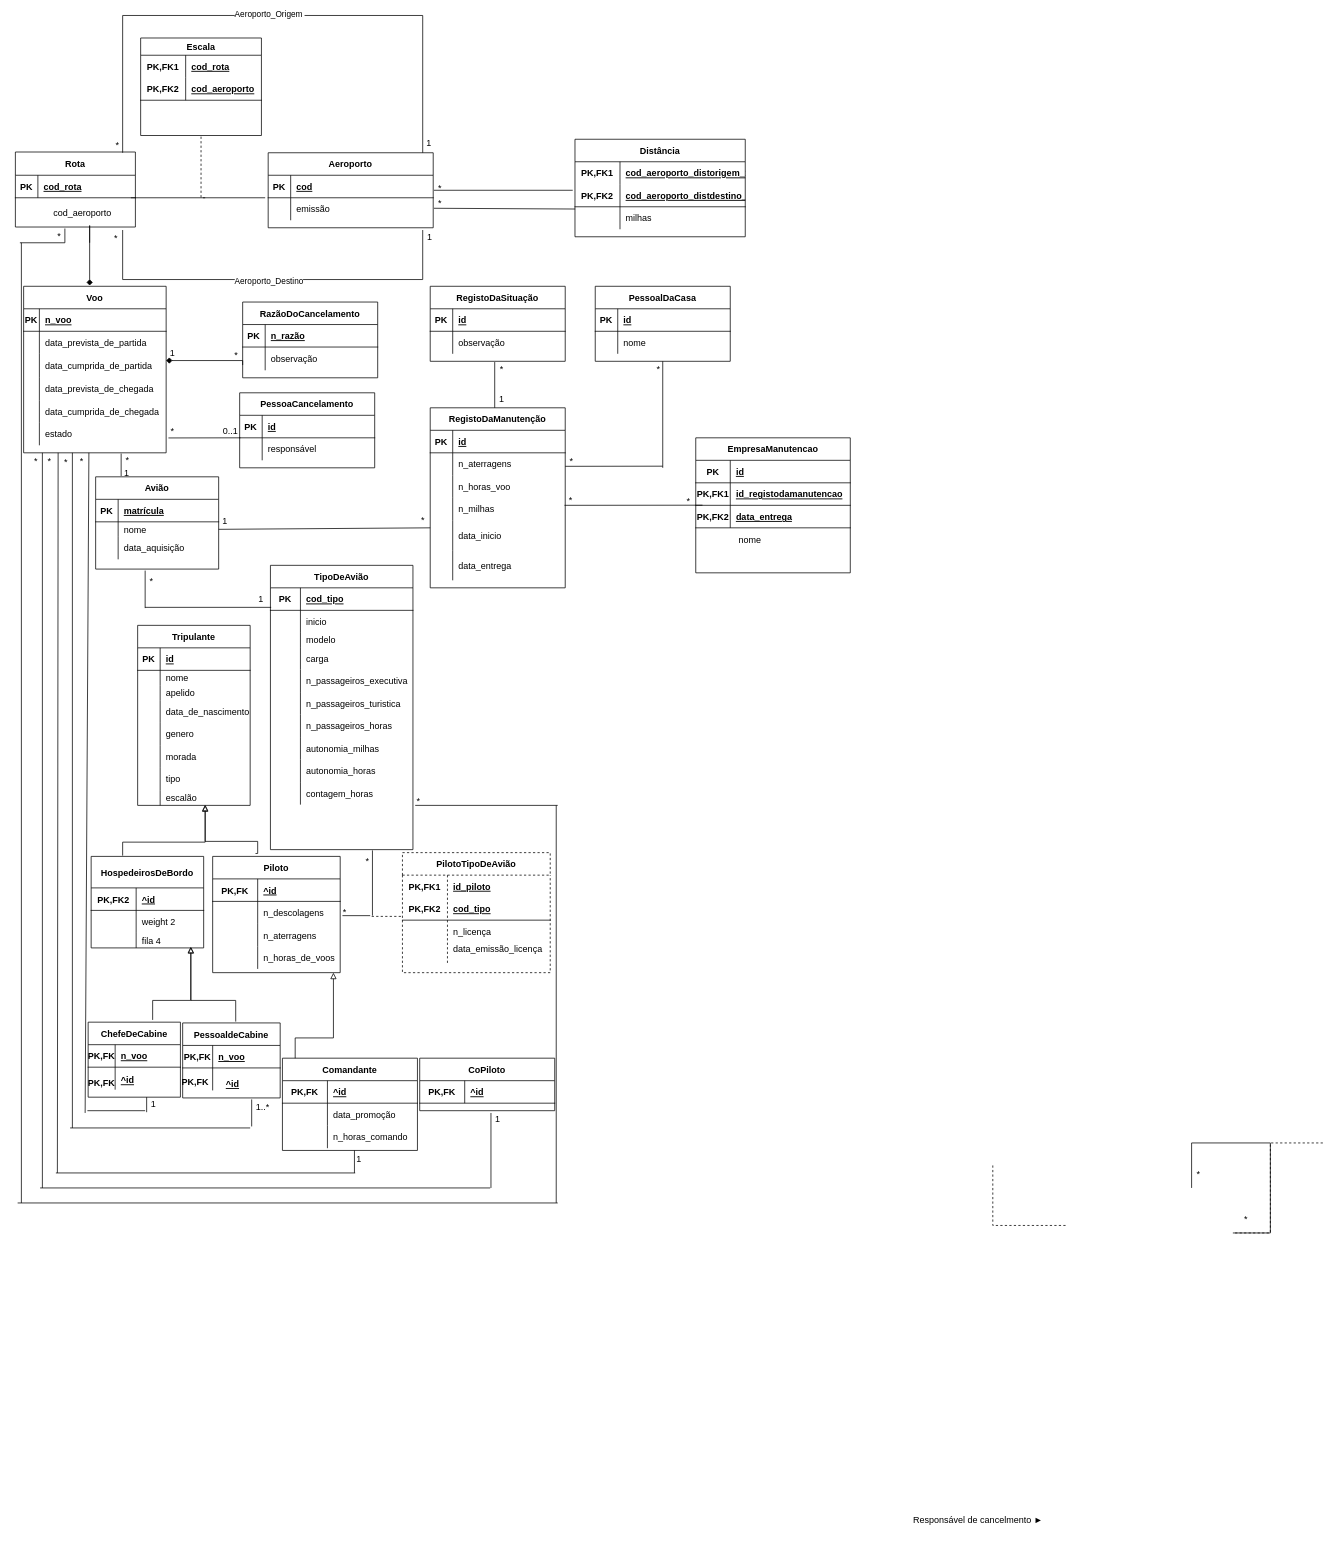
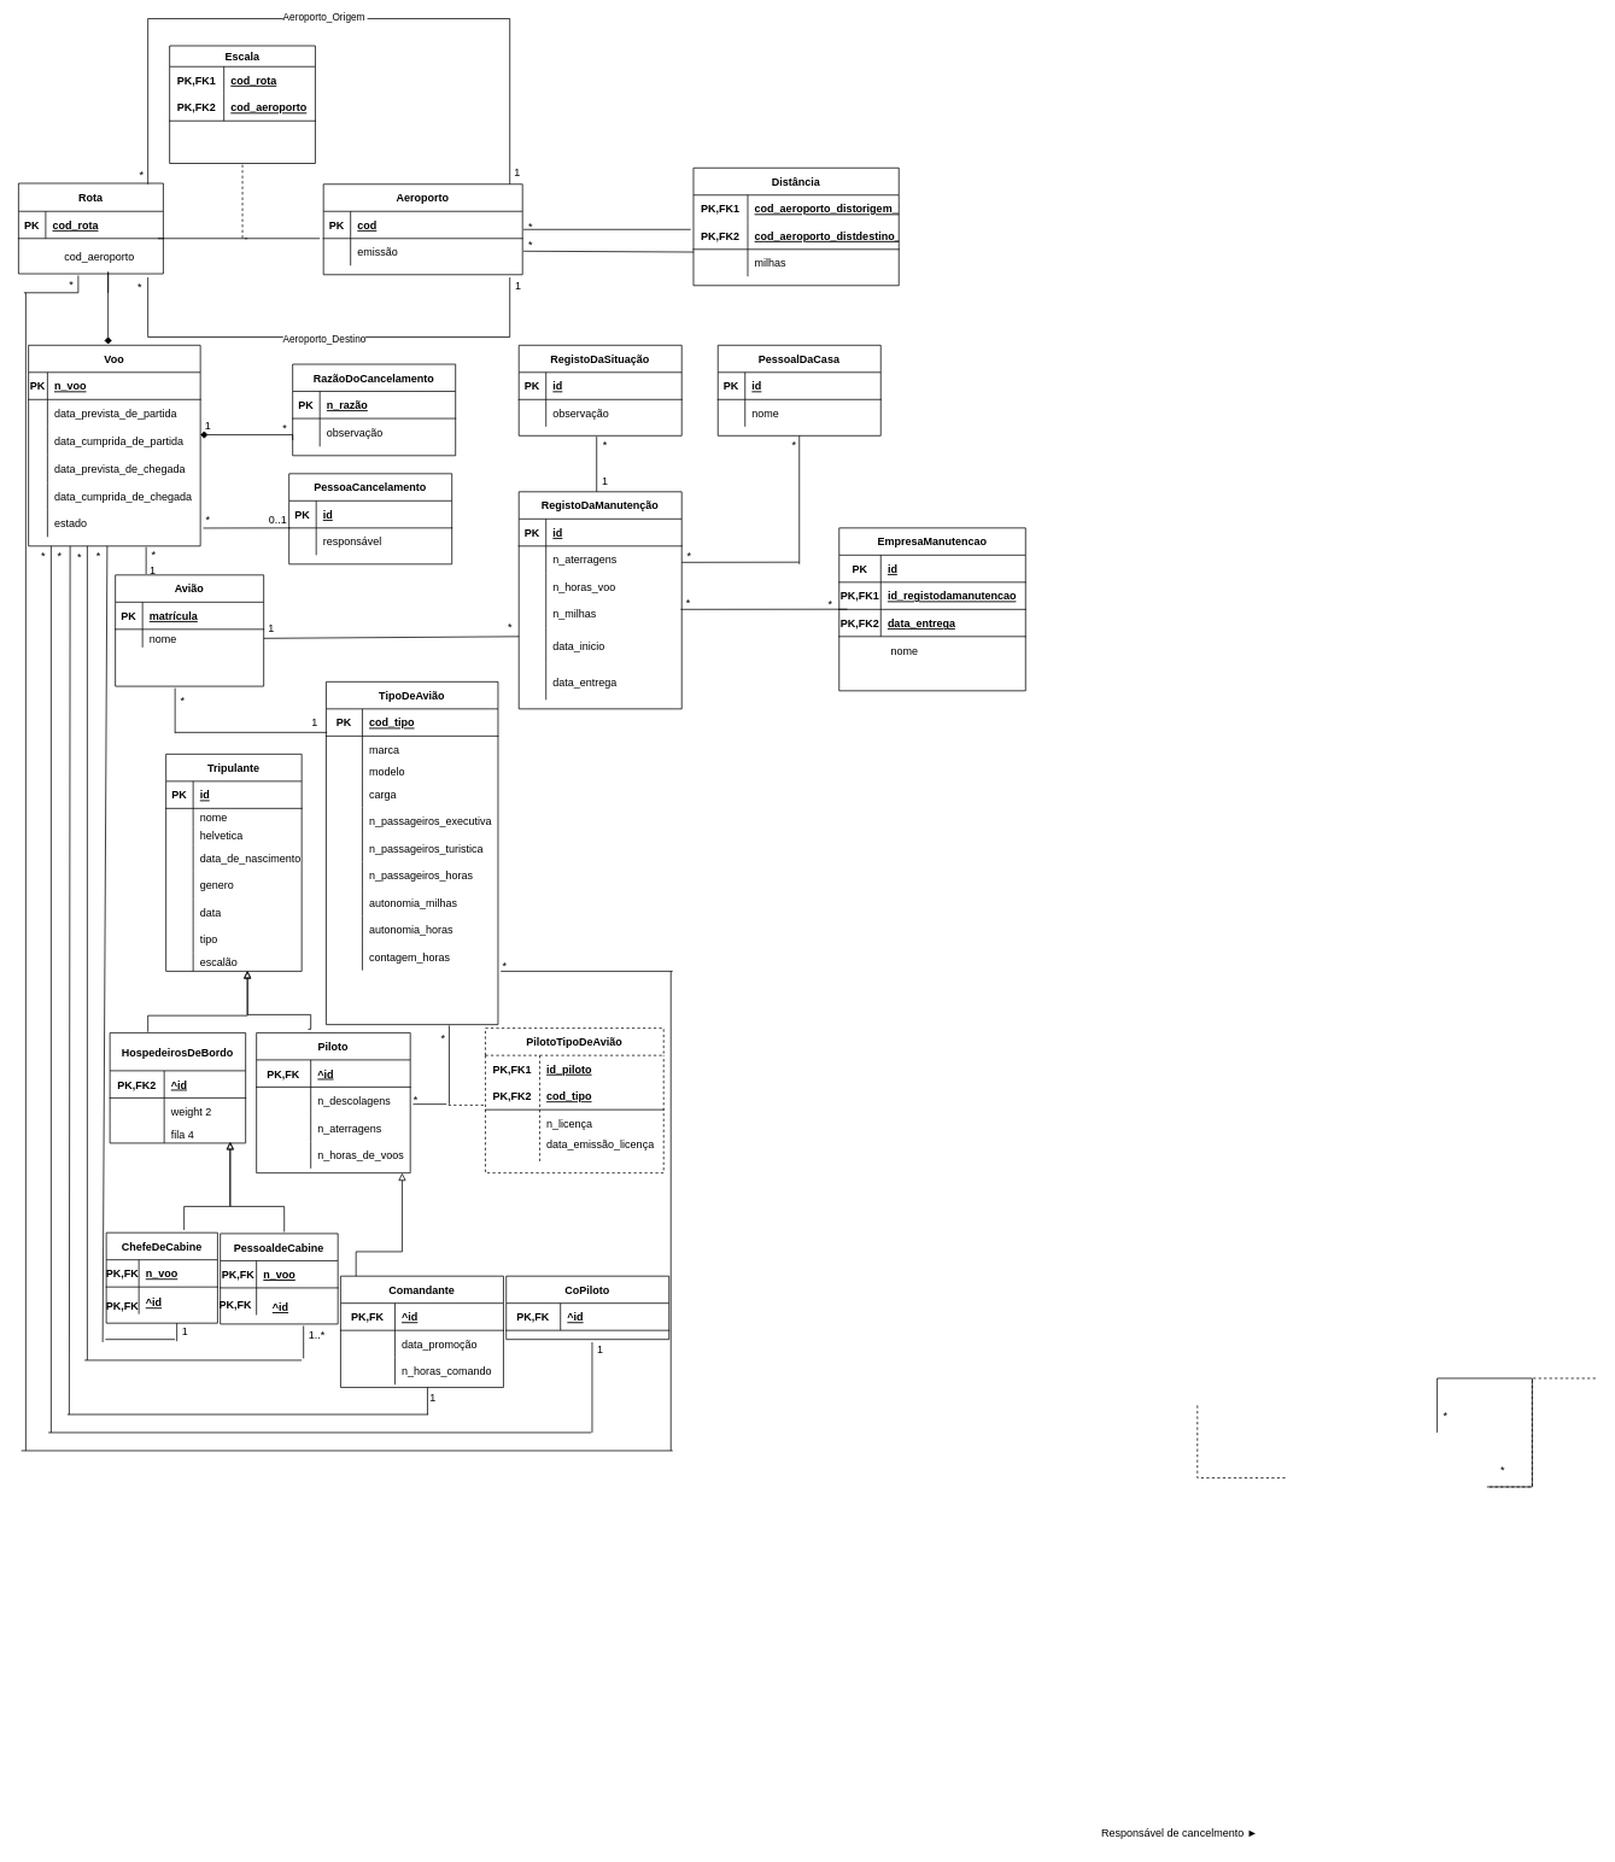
- <mxCell id="177" value="data_aquisição" style="shape=partialRectangle;connectable=0;fillColor=none;top=0;left=0;bottom=0;right=0;align=left;spacingLeft=6;overflow=hidden;" parent="175" vertex="1"><mxGeometry x="30" width="134" height="30" as="geometry" /></mxCell>
- <mxCell id="73" value="inicio" style="shape=partialRectangle;connectable=0;fillColor=none;top=0;left=0;bottom=0;right=0;align=left;spacingLeft=6;overflow=hidden;" parent="71" vertex="1"><mxGeometry x="40" width="150" height="29" as="geometry" /></mxCell>
+ <mxCell id="73" value="marca" style="shape=partialRectangle;connectable=0;fillColor=none;top=0;left=0;bottom=0;right=0;align=left;spacingLeft=6;overflow=hidden;" parent="71" vertex="1"><mxGeometry x="40" width="150" height="29" as="geometry" /></mxCell>
- <mxCell id="11" value="apelido" style="shape=partialRectangle;connectable=0;fillColor=none;top=0;left=0;bottom=0;right=0;align=left;spacingLeft=6;overflow=hidden;" parent="9" vertex="1"><mxGeometry x="30" width="120" height="20" as="geometry" /></mxCell>
+ <mxCell id="11" value="helvetica" style="shape=partialRectangle;connectable=0;fillColor=none;top=0;left=0;bottom=0;right=0;align=left;spacingLeft=6;overflow=hidden;" parent="9" vertex="1"><mxGeometry x="30" width="120" height="20" as="geometry" /></mxCell>
- <mxCell id="20" value="morada" style="shape=partialRectangle;connectable=0;fillColor=none;top=0;left=0;bottom=0;right=0;align=left;spacingLeft=6;overflow=hidden;" parent="18" vertex="1"><mxGeometry x="30" width="120" height="30" as="geometry" /></mxCell>
+ <mxCell id="20" value="data" style="shape=partialRectangle;connectable=0;fillColor=none;top=0;left=0;bottom=0;right=0;align=left;spacingLeft=6;overflow=hidden;" parent="18" vertex="1"><mxGeometry x="30" width="120" height="30" as="geometry" /></mxCell>
